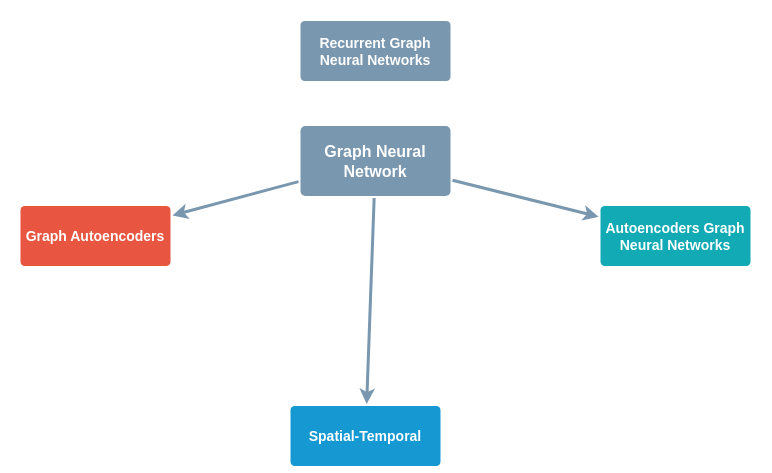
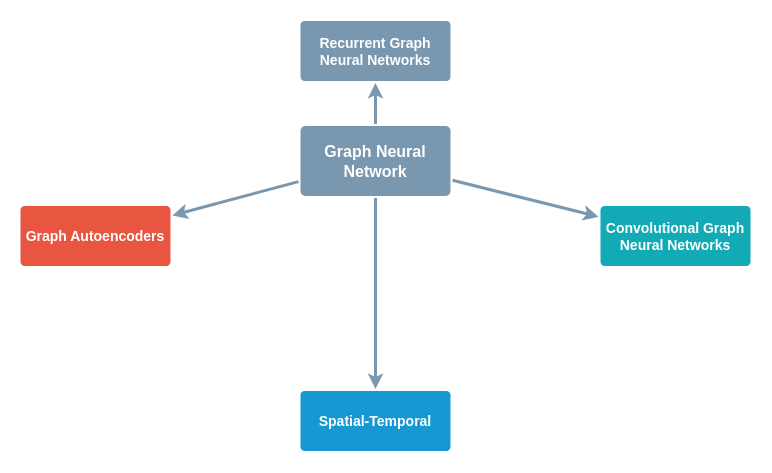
+ <mxCell id="2" value="" style="edgeStyle=none;rounded=0;jumpStyle=none;html=1;shadow=0;labelBackgroundColor=none;startArrow=none;startFill=0;endArrow=classic;endFill=1;jettySize=auto;orthogonalLoop=1;strokeColor=#7997AF;strokeWidth=3;fontFamily=Helvetica;fontSize=16;fontColor=#23445D;spacing=5;" parent="1" source="6" target="9" edge="1"><mxGeometry relative="1" as="geometry" /></mxCell>
- <mxCell id="10" value="Autoencoders Graph Neural Networks" style="rounded=1;whiteSpace=wrap;html=1;shadow=0;labelBackgroundColor=none;strokeColor=none;strokeWidth=3;fillColor=#12aab5;fontFamily=Helvetica;fontSize=14;fontColor=#FFFFFF;align=center;spacing=5;fontStyle=1;arcSize=7;perimeterSpacing=2;" parent="1" vertex="1"><mxGeometry x="600" y="205.5" width="150" height="60" as="geometry" /></mxCell>
+ <mxCell id="10" value="Convolutional Graph Neural Networks" style="rounded=1;whiteSpace=wrap;html=1;shadow=0;labelBackgroundColor=none;strokeColor=none;strokeWidth=3;fillColor=#12aab5;fontFamily=Helvetica;fontSize=14;fontColor=#FFFFFF;align=center;spacing=5;fontStyle=1;arcSize=7;perimeterSpacing=2;" parent="1" vertex="1"><mxGeometry x="600" y="205.5" width="150" height="60" as="geometry" /></mxCell>
- <mxCell id="8" value="Spatial-Temporal" style="rounded=1;whiteSpace=wrap;html=1;shadow=0;labelBackgroundColor=none;strokeColor=none;strokeWidth=3;fillColor=#1699d3;fontFamily=Helvetica;fontSize=14;fontColor=#FFFFFF;align=center;spacing=5;fontStyle=1;arcSize=7;perimeterSpacing=2;" parent="1" vertex="1"><mxGeometry x="290" y="405.5" width="150" height="60" as="geometry" /></mxCell>
+ <mxCell id="8" value="Spatial-Temporal" style="rounded=1;whiteSpace=wrap;html=1;shadow=0;labelBackgroundColor=none;strokeColor=none;strokeWidth=3;fillColor=#1699d3;fontFamily=Helvetica;fontSize=14;fontColor=#FFFFFF;align=center;spacing=5;fontStyle=1;arcSize=7;perimeterSpacing=2;" parent="1" vertex="1"><mxGeometry x="300" y="390.5" width="150" height="60" as="geometry" /></mxCell>
